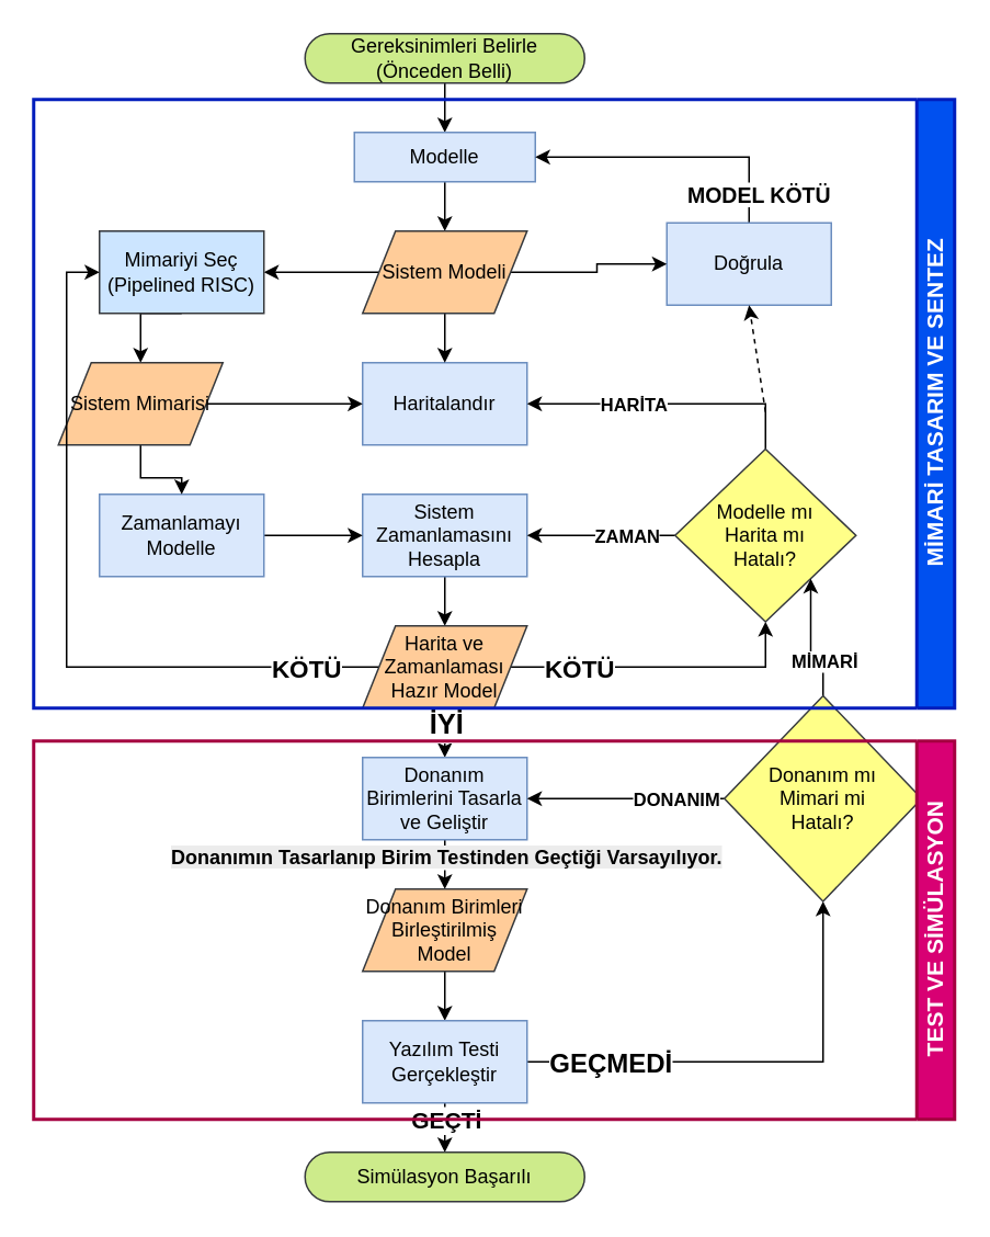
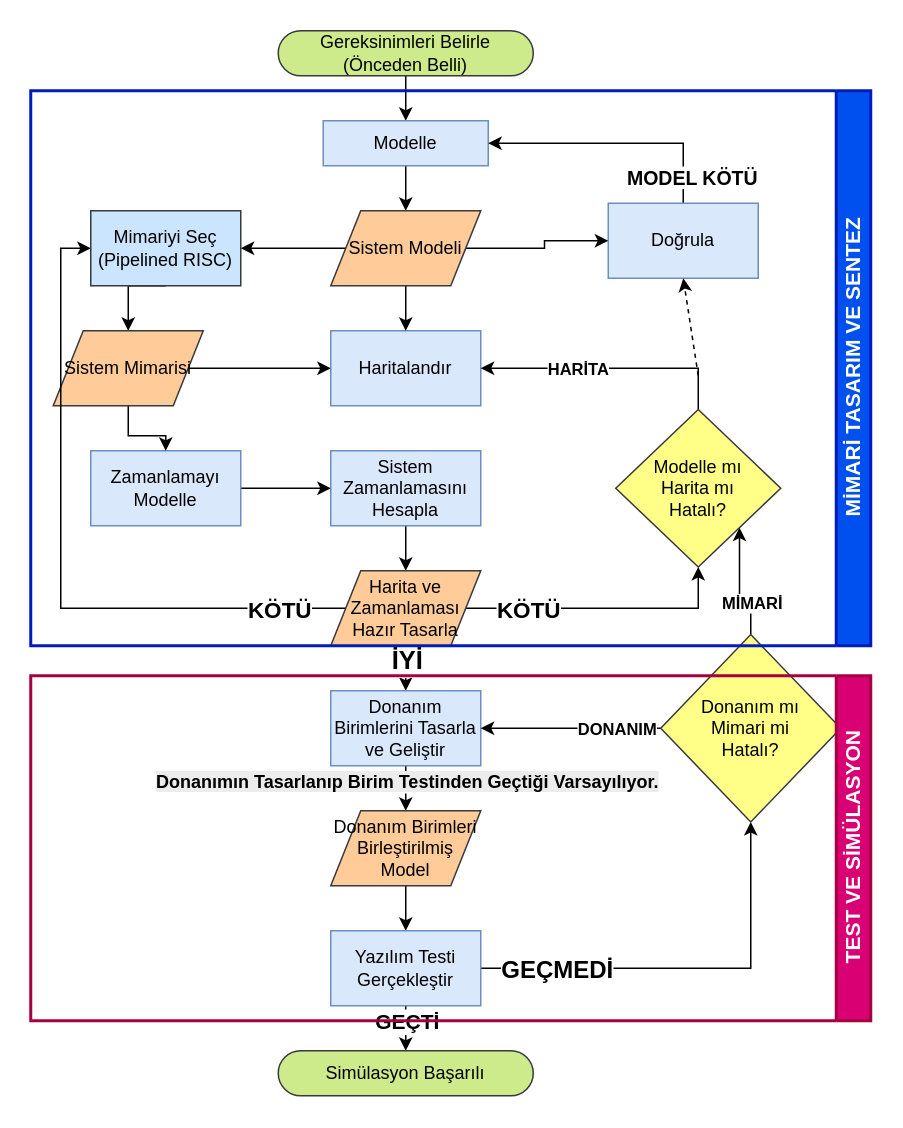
- <mxCell id="35" style="edgeStyle=orthogonalEdgeStyle;rounded=0;orthogonalLoop=1;jettySize=auto;html=1;exitX=0;exitY=0.5;exitDx=0;exitDy=0;entryX=1;entryY=0.5;entryDx=0;entryDy=0;" parent="1" source="37" target="8" edge="1"><mxGeometry relative="1" as="geometry" /></mxCell>
- <mxCell id="36" value="ZAMAN" style="edgeLabel;html=1;align=center;verticalAlign=middle;resizable=0;points=[];fontStyle=1" parent="35" vertex="1" connectable="0"><mxGeometry x="-0.031" y="-1" relative="1" as="geometry"><mxPoint x="14" y="1" as="offset" /></mxGeometry></mxCell>
- <mxCell id="29" value="Harita ve Zamanlaması Hazır Model" style="shape=parallelogram;perimeter=parallelogramPerimeter;whiteSpace=wrap;html=1;dashed=0;fillColor=#ffcc99;strokeColor=#36393d;" parent="1" vertex="1"><mxGeometry x="220" y="380" width="100" height="50" as="geometry" /></mxCell>
+ <mxCell id="29" value="Harita ve Zamanlaması Hazır Tasarla" style="shape=parallelogram;perimeter=parallelogramPerimeter;whiteSpace=wrap;html=1;dashed=0;fillColor=#ffcc99;strokeColor=#36393d;" parent="1" vertex="1"><mxGeometry x="220" y="380" width="100" height="50" as="geometry" /></mxCell>
